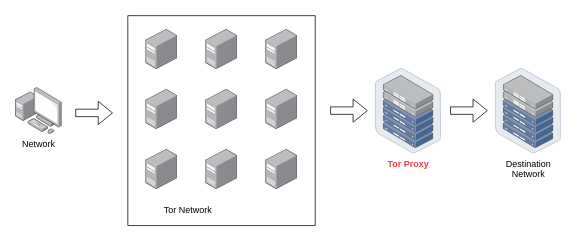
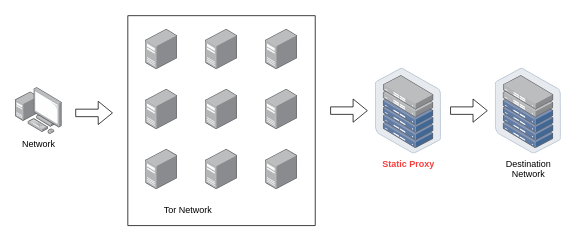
- <mxCell id="15" value="&lt;b&gt;&lt;font color=&quot;#f93e3e&quot;&gt;Tor Proxy&lt;/font&gt;&lt;/b&gt;" style="image;points=[];aspect=fixed;html=1;align=center;shadow=0;dashed=0;image=img/lib/allied_telesis/storage/Datacenter_Server_Half_Rack_ToR.svg;imageBackground=none;" vertex="1" parent="1"><mxGeometry x="500" y="89.7" width="88.2" height="114.6" as="geometry" /></mxCell>
+ <mxCell id="15" value="&lt;b&gt;&lt;font color=&quot;#f93e3e&quot;&gt;Static Proxy&lt;/font&gt;&lt;/b&gt;" style="image;points=[];aspect=fixed;html=1;align=center;shadow=0;dashed=0;image=img/lib/allied_telesis/storage/Datacenter_Server_Half_Rack_ToR.svg;imageBackground=none;" vertex="1" parent="1"><mxGeometry x="500" y="89.7" width="88.2" height="114.6" as="geometry" /></mxCell>
